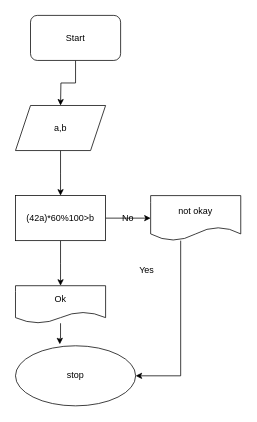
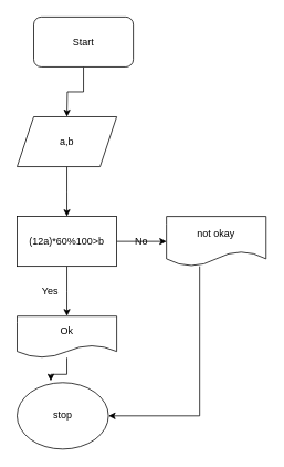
- <mxCell id="8" value="(42a)*60%100&amp;gt;b" style="rounded=0;whiteSpace=wrap;html=1;" parent="1" vertex="1"><mxGeometry x="20" y="260" width="120" height="60" as="geometry" /></mxCell>
+ <mxCell id="8" value="(12a)*60%100&amp;gt;b" style="rounded=0;whiteSpace=wrap;html=1;" parent="1" vertex="1"><mxGeometry x="20" y="260" width="120" height="60" as="geometry" /></mxCell>
- <mxCell id="15" value="Yes" style="text;html=1;strokeColor=none;fillColor=none;align=center;verticalAlign=middle;whiteSpace=wrap;rounded=0;" parent="1" vertex="1"><mxGeometry x="175" y="350" width="40" height="20" as="geometry" /></mxCell>
+ <mxCell id="15" value="Yes" style="text;html=1;strokeColor=none;fillColor=none;align=center;verticalAlign=middle;whiteSpace=wrap;rounded=0;" parent="1" vertex="1"><mxGeometry x="40" y="340" width="40" height="20" as="geometry" /></mxCell>
- <mxCell id="14" value="stop" style="ellipse;whiteSpace=wrap;html=1;" parent="1" vertex="1"><mxGeometry x="20" y="460" width="160" height="80" as="geometry" /></mxCell>
+ <mxCell id="14" value="stop" style="ellipse;whiteSpace=wrap;html=1;" parent="1" vertex="1"><mxGeometry x="20" y="460" width="110" height="80" as="geometry" /></mxCell>
